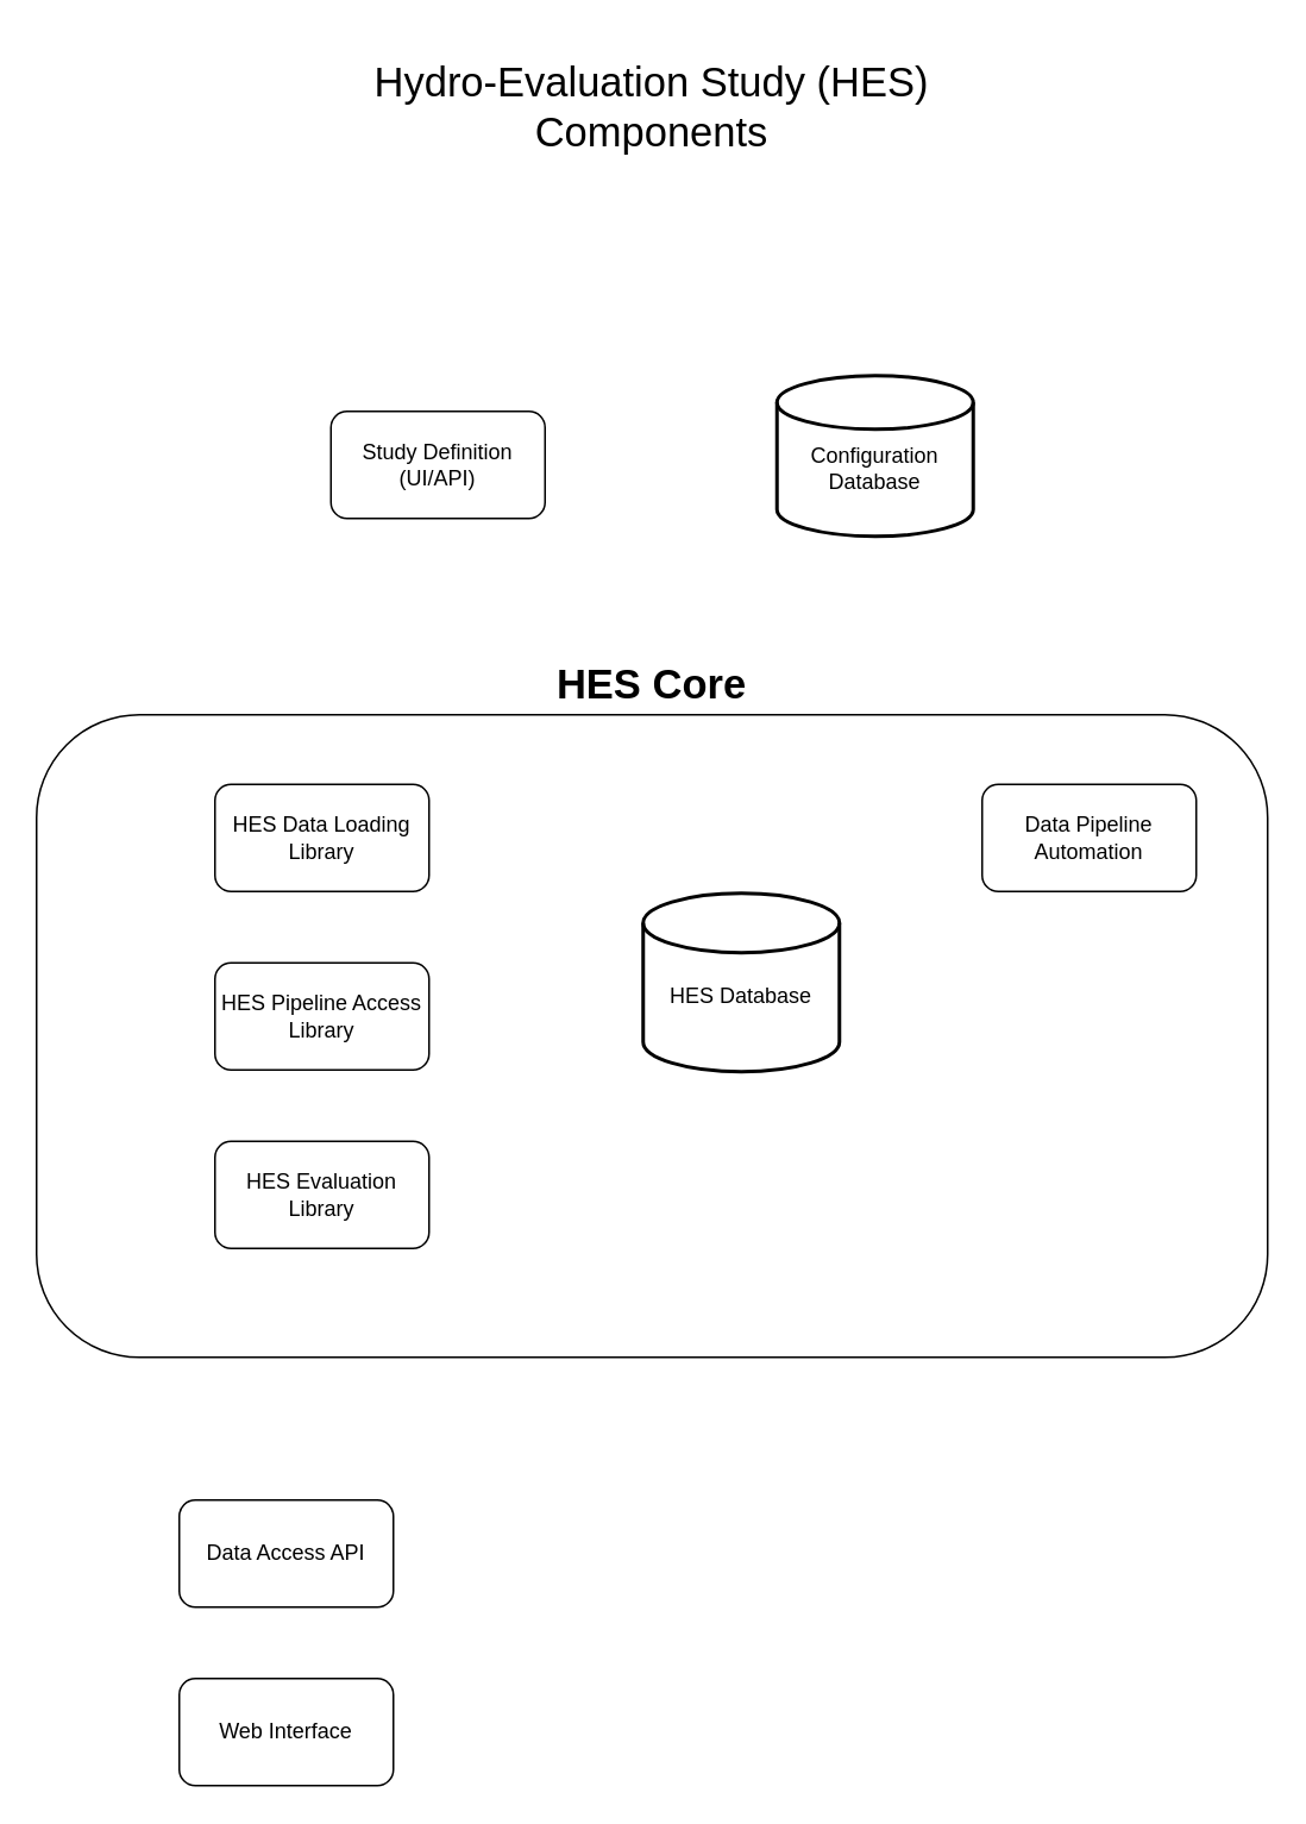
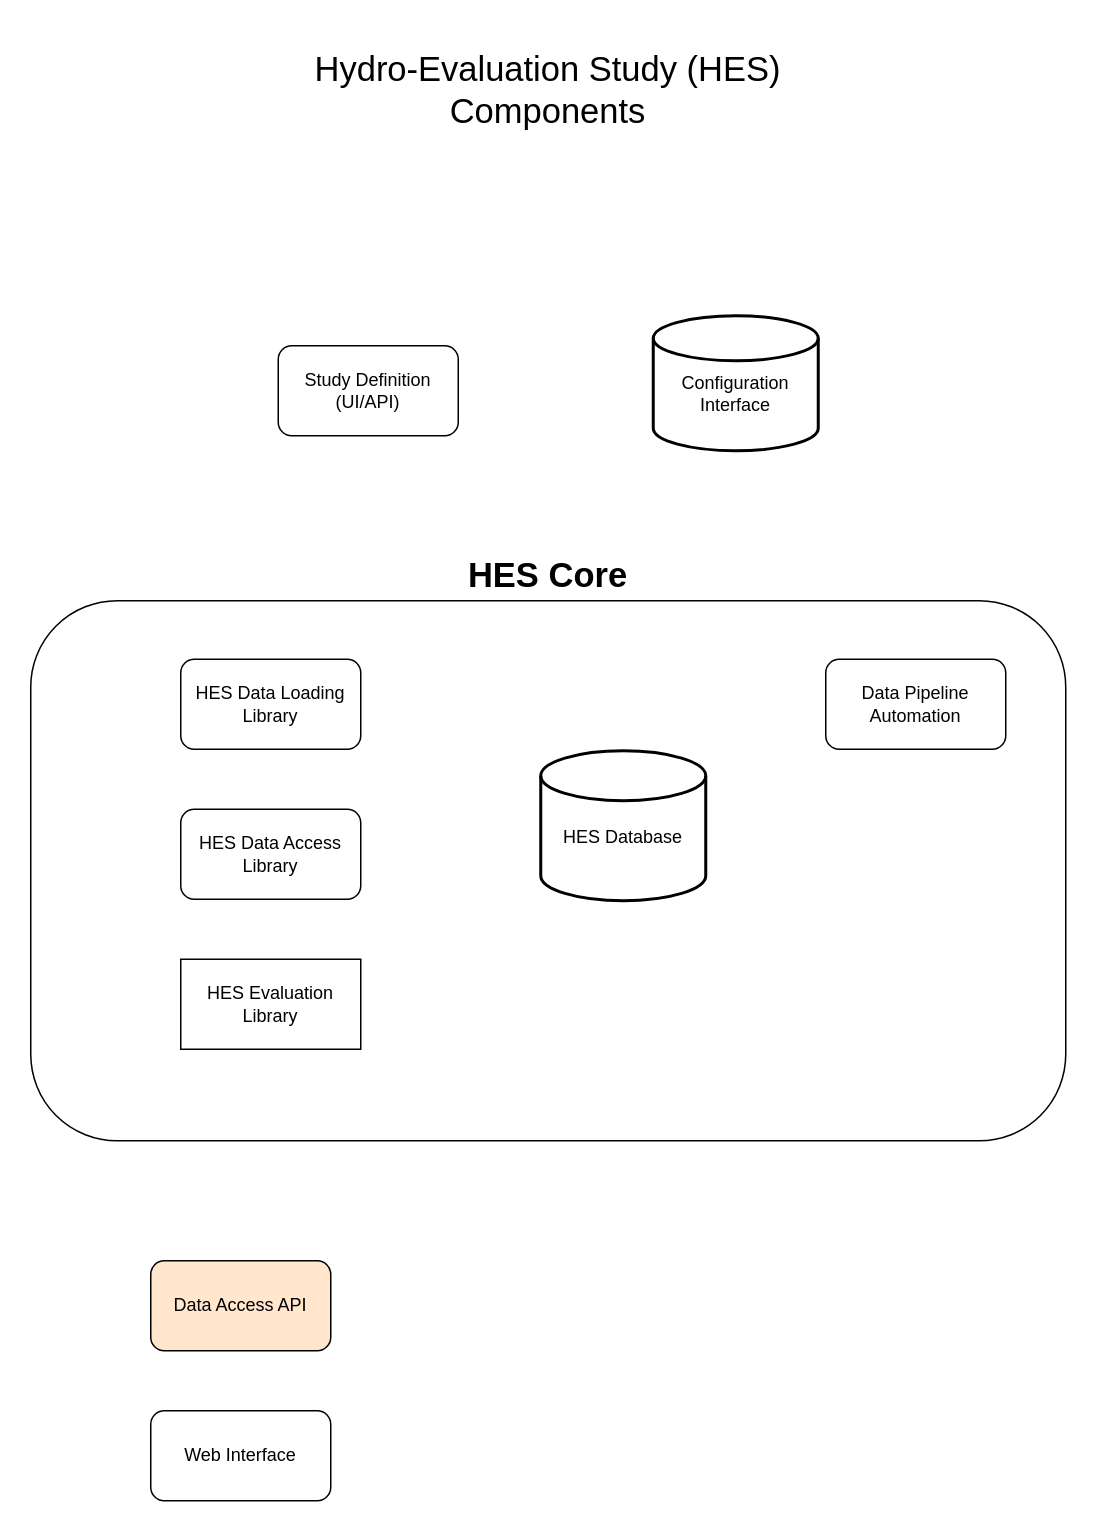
- <mxCell id="4" value="&lt;br&gt;&lt;div&gt;Configuration Database&lt;/div&gt;" style="strokeWidth=2;html=1;shape=mxgraph.flowchart.database;whiteSpace=wrap;" parent="1" vertex="1"><mxGeometry x="435" y="210" width="110" height="90" as="geometry" /></mxCell>
+ <mxCell id="4" value="&lt;br&gt;&lt;div&gt;Configuration Interface&lt;/div&gt;" style="strokeWidth=2;html=1;shape=mxgraph.flowchart.database;whiteSpace=wrap;" parent="1" vertex="1"><mxGeometry x="435" y="210" width="110" height="90" as="geometry" /></mxCell>
- <mxCell id="7" value="HES Pipeline Access Library" style="rounded=1;whiteSpace=wrap;html=1;fontSize=12;glass=0;strokeWidth=1;shadow=0;" parent="1" vertex="1"><mxGeometry x="120" y="539" width="120" height="60" as="geometry" /></mxCell>
+ <mxCell id="7" value="HES Data Access Library" style="rounded=1;whiteSpace=wrap;html=1;fontSize=12;glass=0;strokeWidth=1;shadow=0;" parent="1" vertex="1"><mxGeometry x="120" y="539" width="120" height="60" as="geometry" /></mxCell>
- <mxCell id="8" value="HES Evaluation Library" style="rounded=1;whiteSpace=wrap;html=1;fontSize=12;glass=0;strokeWidth=1;shadow=0;" parent="1" vertex="1"><mxGeometry x="120" y="639" width="120" height="60" as="geometry" /></mxCell>
+ <mxCell id="8" value="HES Evaluation Library" style="whiteSpace=wrap;html=1;fontSize=12;glass=0;strokeWidth=1;shadow=0;rounded=0;" parent="1" vertex="1"><mxGeometry x="120" y="639" width="120" height="60" as="geometry" /></mxCell>
- <mxCell id="9" value="Data Access API" style="rounded=1;whiteSpace=wrap;html=1;fontSize=12;glass=0;strokeWidth=1;shadow=0;" parent="1" vertex="1"><mxGeometry x="100" y="840" width="120" height="60" as="geometry" /></mxCell>
+ <mxCell id="9" value="Data Access API" style="rounded=1;whiteSpace=wrap;html=1;fontSize=12;glass=0;strokeWidth=1;shadow=0;fillColor=#ffe6cc;" parent="1" vertex="1"><mxGeometry x="100" y="840" width="120" height="60" as="geometry" /></mxCell>
